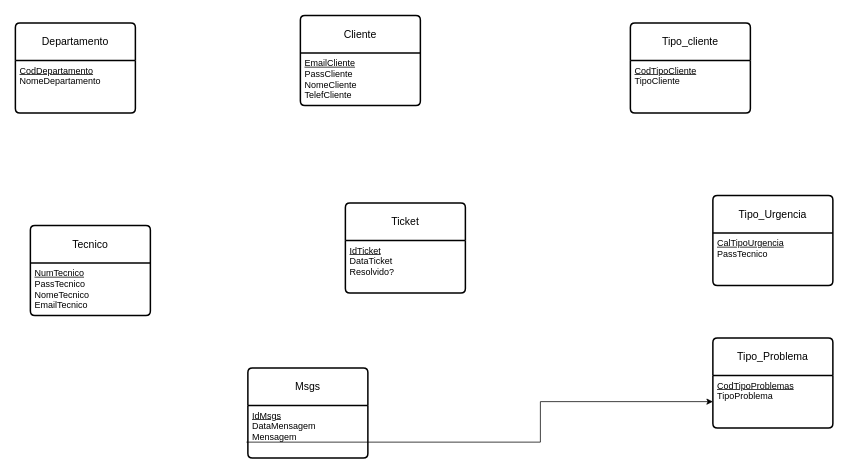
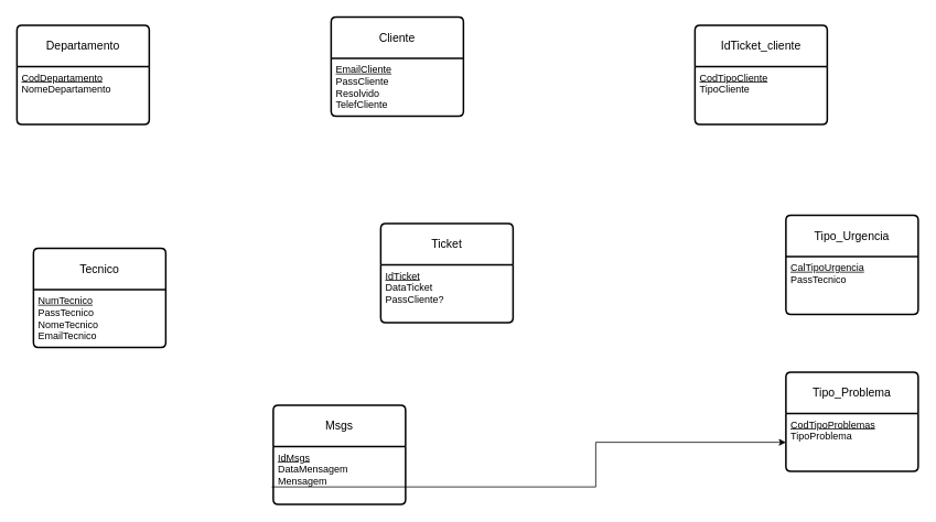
- <mxCell id="6" value="Tipo_cliente" style="swimlane;childLayout=stackLayout;horizontal=1;startSize=50;horizontalStack=0;rounded=1;fontSize=14;fontStyle=0;strokeWidth=2;resizeParent=0;resizeLast=1;shadow=0;dashed=0;align=center;arcSize=4;whiteSpace=wrap;html=1;" parent="1" vertex="1"><mxGeometry x="840" y="30" width="160" height="120" as="geometry" /></mxCell>
+ <mxCell id="6" value="IdTicket_cliente" style="swimlane;childLayout=stackLayout;horizontal=1;startSize=50;horizontalStack=0;rounded=1;fontSize=14;fontStyle=0;strokeWidth=2;resizeParent=0;resizeLast=1;shadow=0;dashed=0;align=center;arcSize=4;whiteSpace=wrap;html=1;" parent="1" vertex="1"><mxGeometry x="840" y="30" width="160" height="120" as="geometry" /></mxCell>
- <mxCell id="5" value="&lt;div&gt;&lt;u&gt;EmailCliente&lt;/u&gt;&lt;/div&gt;&lt;div&gt;PassCliente&lt;/div&gt;&lt;div&gt;NomeCliente&lt;/div&gt;&lt;div&gt;TelefCliente&lt;/div&gt;" style="align=left;strokeColor=none;fillColor=none;spacingLeft=4;spacingRight=4;fontSize=12;verticalAlign=top;resizable=0;rotatable=0;part=1;html=1;whiteSpace=wrap;" parent="4" vertex="1"><mxGeometry y="50" width="160" height="70" as="geometry" /></mxCell>
+ <mxCell id="5" value="&lt;div&gt;&lt;u&gt;EmailCliente&lt;/u&gt;&lt;/div&gt;&lt;div&gt;PassCliente&lt;/div&gt;&lt;div&gt;Resolvido&lt;/div&gt;&lt;div&gt;TelefCliente&lt;/div&gt;" style="align=left;strokeColor=none;fillColor=none;spacingLeft=4;spacingRight=4;fontSize=12;verticalAlign=top;resizable=0;rotatable=0;part=1;html=1;whiteSpace=wrap;" parent="4" vertex="1"><mxGeometry y="50" width="160" height="70" as="geometry" /></mxCell>
- <mxCell id="13" value="&lt;u&gt;IdTicket&lt;br&gt;&lt;/u&gt;DataTicket&lt;br&gt;Resolvido?" style="align=left;strokeColor=none;fillColor=none;spacingLeft=4;spacingRight=4;fontSize=12;verticalAlign=top;resizable=0;rotatable=0;part=1;html=1;whiteSpace=wrap;" parent="12" vertex="1"><mxGeometry y="50" width="160" height="70" as="geometry" /></mxCell>
+ <mxCell id="13" value="&lt;u&gt;IdTicket&lt;br&gt;&lt;/u&gt;DataTicket&lt;br&gt;PassCliente?" style="align=left;strokeColor=none;fillColor=none;spacingLeft=4;spacingRight=4;fontSize=12;verticalAlign=top;resizable=0;rotatable=0;part=1;html=1;whiteSpace=wrap;" parent="12" vertex="1"><mxGeometry y="50" width="160" height="70" as="geometry" /></mxCell>
